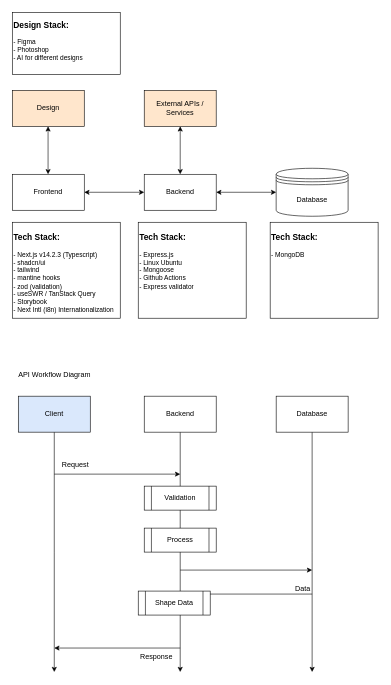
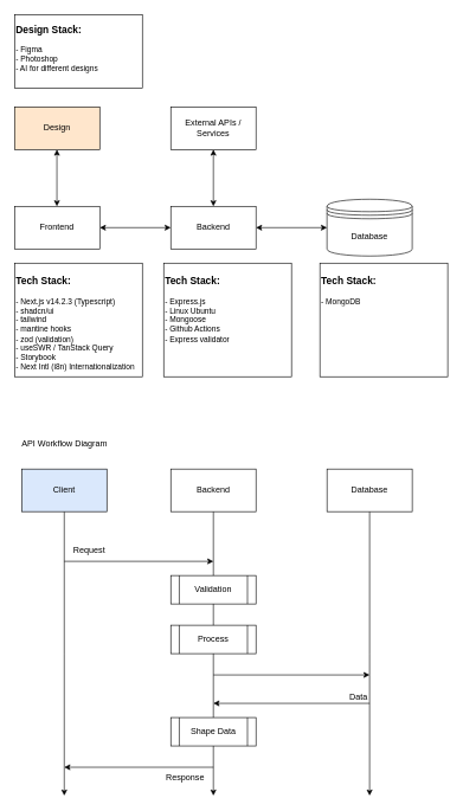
- <mxCell id="13" value="External APIs / Services" style="rounded=0;whiteSpace=wrap;html=1;movable=0;resizable=0;rotatable=0;deletable=0;editable=0;locked=1;connectable=0;fillColor=#ffe6cc;" vertex="1" parent="1"><mxGeometry x="240" y="150" width="120" height="60" as="geometry" /></mxCell>
+ <mxCell id="13" value="External APIs / Services" style="rounded=0;whiteSpace=wrap;html=1;movable=0;resizable=0;rotatable=0;deletable=0;editable=0;locked=1;connectable=0;" vertex="1" parent="1"><mxGeometry x="240" y="150" width="120" height="60" as="geometry" /></mxCell>
- <mxCell id="32" value="Shape Data" style="shape=process;whiteSpace=wrap;html=1;backgroundOutline=1;" vertex="1" parent="1"><mxGeometry x="230" y="985" width="120" height="40" as="geometry" /></mxCell>
+ <mxCell id="32" value="Shape Data" style="shape=process;whiteSpace=wrap;html=1;backgroundOutline=1;" vertex="1" parent="1"><mxGeometry x="240" y="1010" width="120" height="40" as="geometry" /></mxCell>
